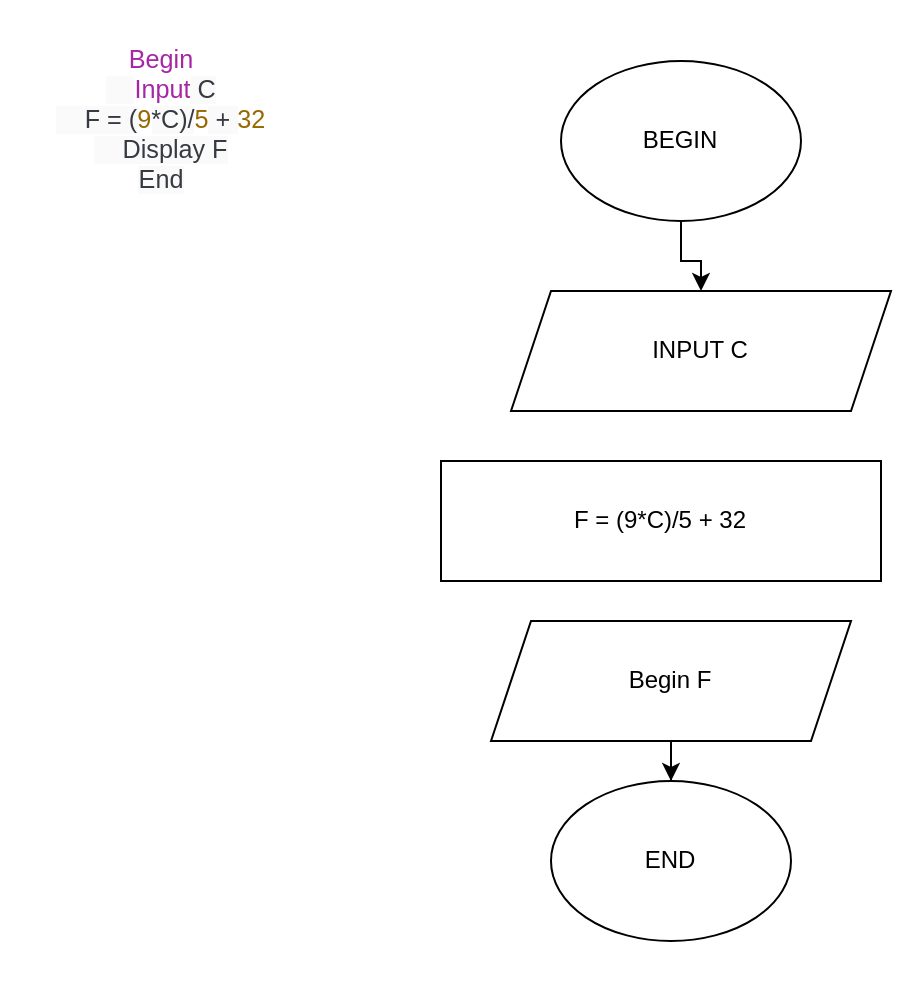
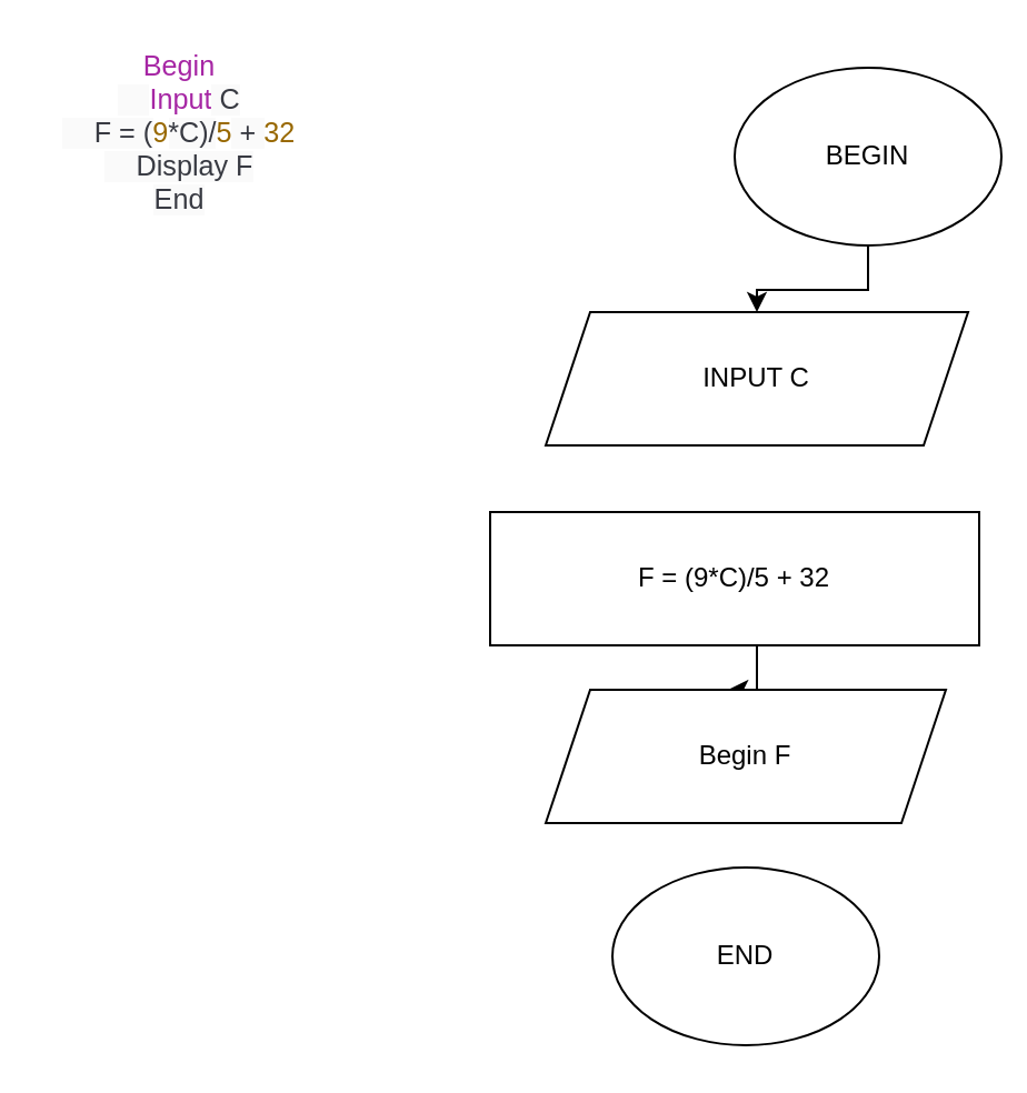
- <mxCell id="3" value="BEGIN" style="ellipse;whiteSpace=wrap;html=1;" vertex="1" parent="1"><mxGeometry x="280" y="30" width="120" height="80" as="geometry" /></mxCell>
+ <mxCell id="3" value="BEGIN" style="ellipse;whiteSpace=wrap;html=1;" vertex="1" parent="1"><mxGeometry x="330" y="30" width="120" height="80" as="geometry" /></mxCell>
- <mxCell id="4" value="INPUT C" style="shape=parallelogram;perimeter=parallelogramPerimeter;whiteSpace=wrap;html=1;fixedSize=1;" vertex="1" parent="1"><mxGeometry x="255" y="145" width="190" height="60" as="geometry" /></mxCell>
+ <mxCell id="4" value="INPUT C" style="shape=parallelogram;perimeter=parallelogramPerimeter;whiteSpace=wrap;html=1;fixedSize=1;" vertex="1" parent="1"><mxGeometry x="245" y="140" width="190" height="60" as="geometry" /></mxCell>
+ <mxCell id="5" style="edgeStyle=orthogonalEdgeStyle;rounded=0;orthogonalLoop=1;jettySize=auto;html=1;exitX=0.5;exitY=1;exitDx=0;exitDy=0;entryX=0.456;entryY=0;entryDx=0;entryDy=0;entryPerimeter=0;fontSize=18;" edge="1" parent="1" source="6" target="8"><mxGeometry relative="1" as="geometry"><Array as="points"><mxPoint x="340" y="310" /></Array></mxGeometry></mxCell>
- <mxCell id="7" style="edgeStyle=orthogonalEdgeStyle;rounded=0;orthogonalLoop=1;jettySize=auto;html=1;entryX=0.5;entryY=0;entryDx=0;entryDy=0;fontSize=18;" edge="1" parent="1" source="8" target="9"><mxGeometry relative="1" as="geometry" /></mxCell>
